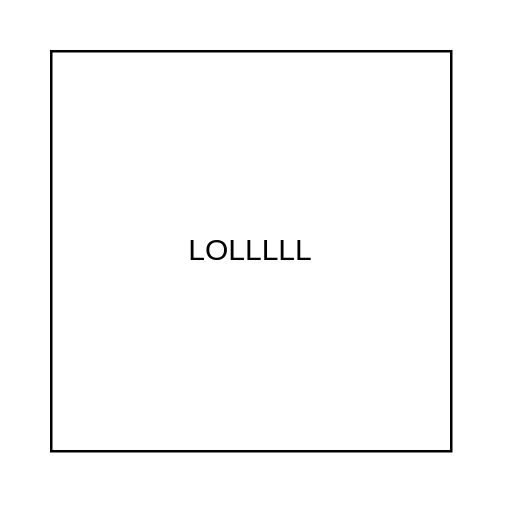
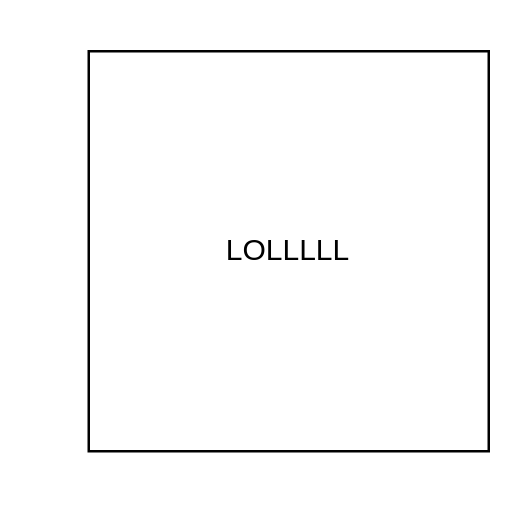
- <mxCell id="2" value="LOLLLLL" style="whiteSpace=wrap;html=1;aspect=fixed;" vertex="1" parent="1"><mxGeometry x="20" y="20" width="160" height="160" as="geometry" /></mxCell>
+ <mxCell id="2" value="LOLLLLL" style="whiteSpace=wrap;html=1;aspect=fixed;" vertex="1" parent="1"><mxGeometry x="35" y="20" width="160" height="160" as="geometry" /></mxCell>
